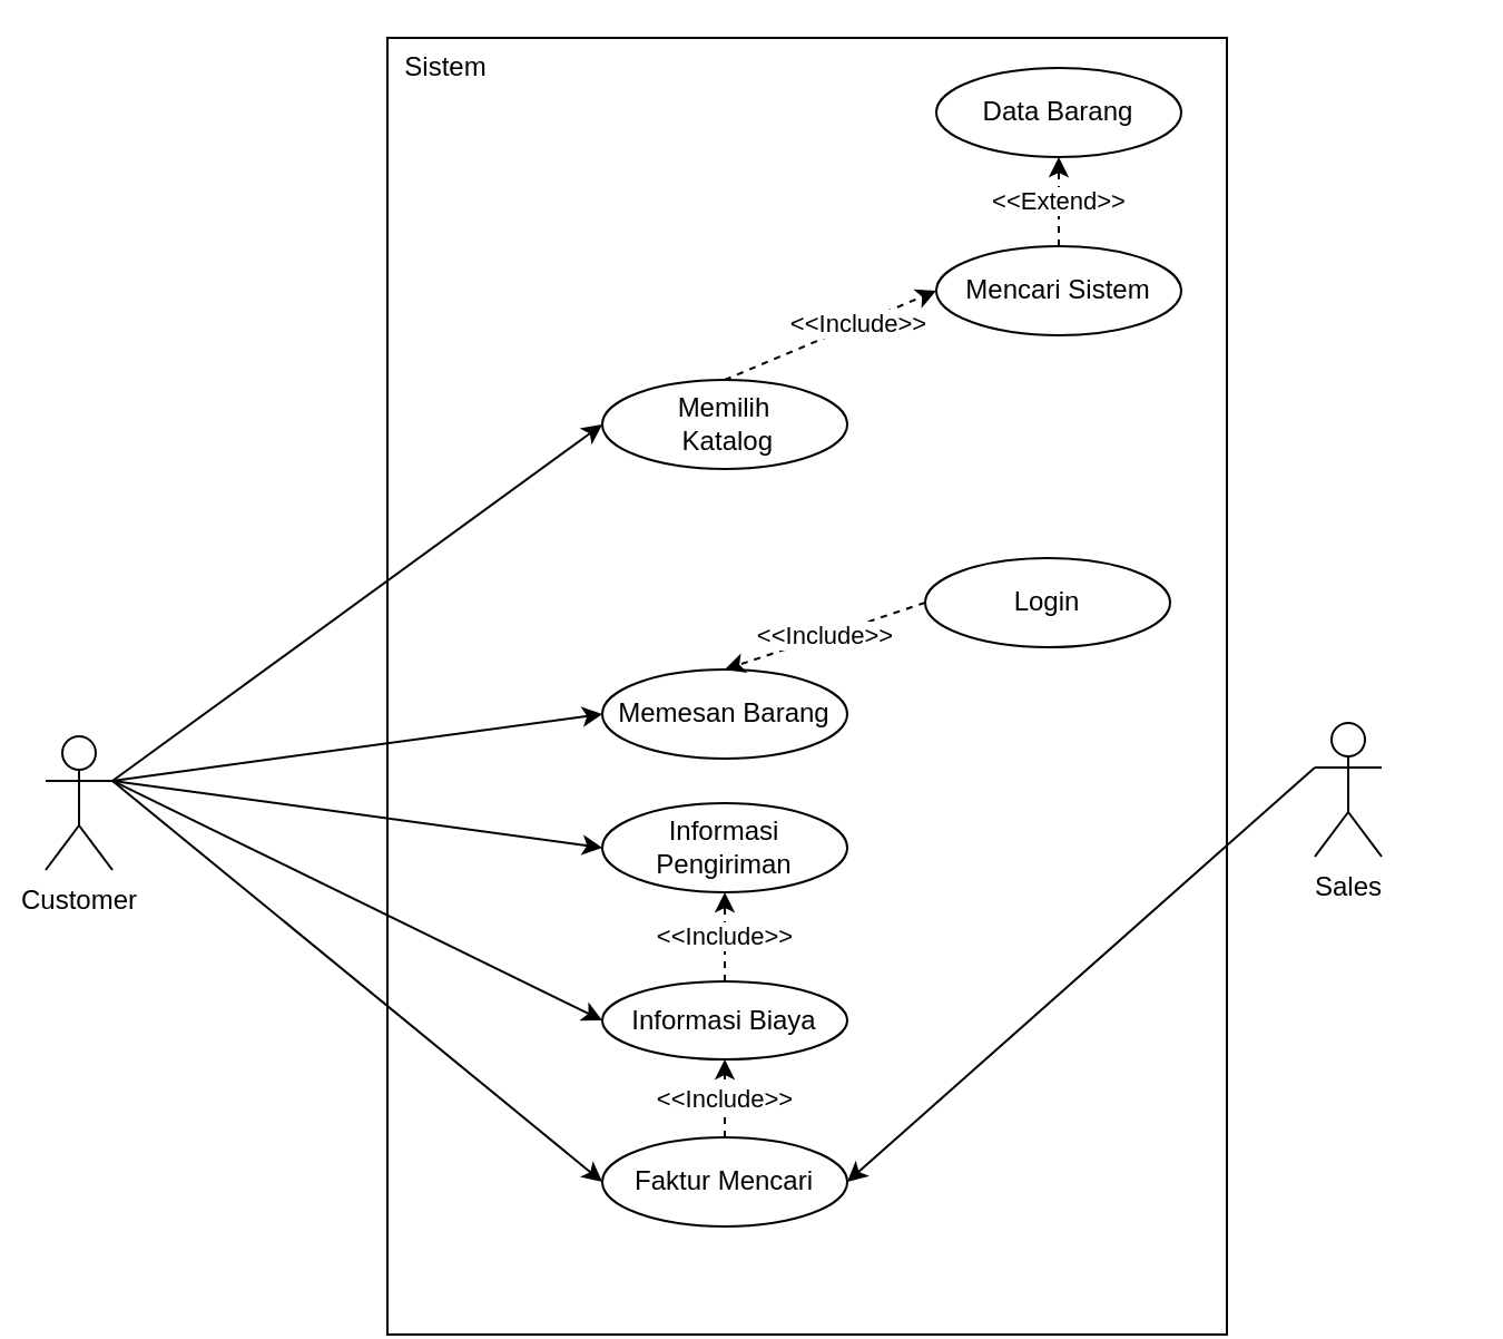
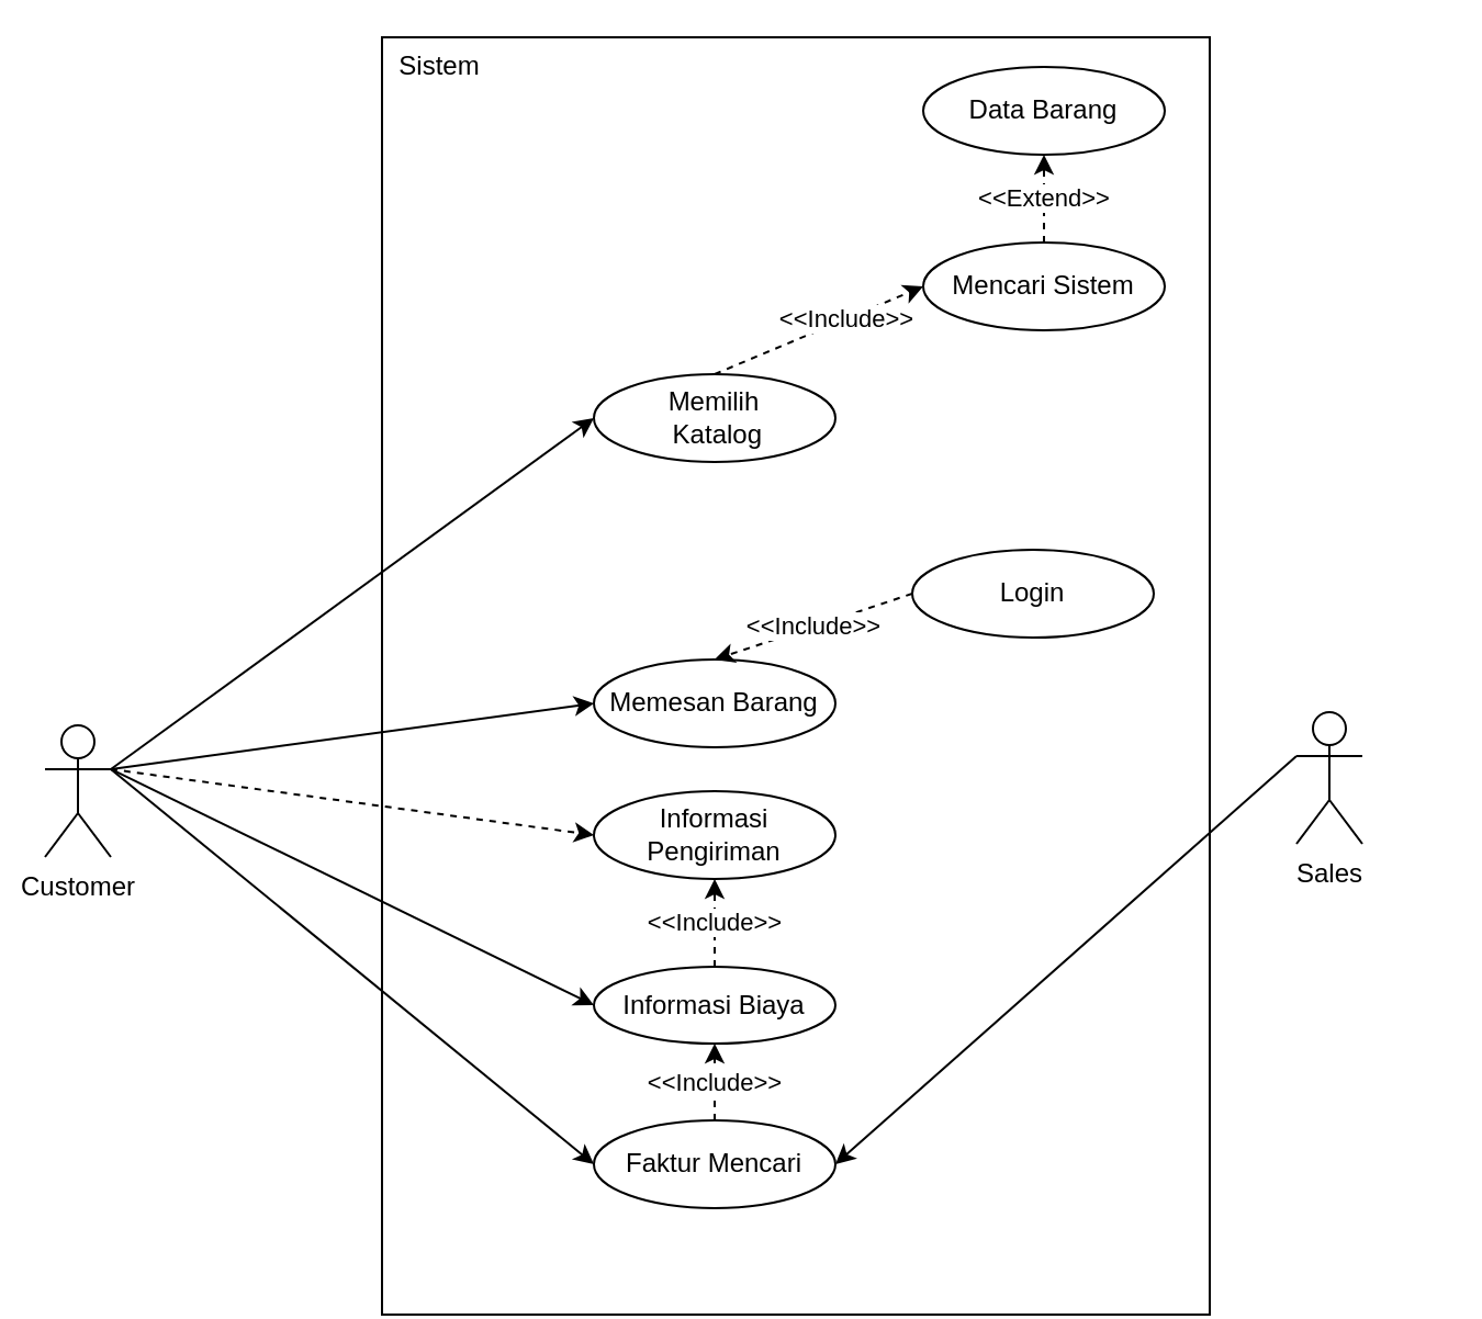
- <mxCell id="5" style="rounded=0;orthogonalLoop=1;jettySize=auto;html=1;entryX=0;entryY=0.5;entryDx=0;entryDy=0;exitX=1;exitY=0.333;exitDx=0;exitDy=0;exitPerimeter=0;" edge="1" parent="1" source="8" target="14"><mxGeometry relative="1" as="geometry"><mxPoint x="40" y="350" as="sourcePoint" /></mxGeometry></mxCell>
+ <mxCell id="5" style="rounded=0;orthogonalLoop=1;jettySize=auto;html=1;entryX=0;entryY=0.5;entryDx=0;entryDy=0;exitX=1;exitY=0.333;exitDx=0;exitDy=0;exitPerimeter=0;dashed=1;" edge="1" parent="1" source="8" target="14"><mxGeometry relative="1" as="geometry"><mxPoint x="40" y="350" as="sourcePoint" /></mxGeometry></mxCell>
